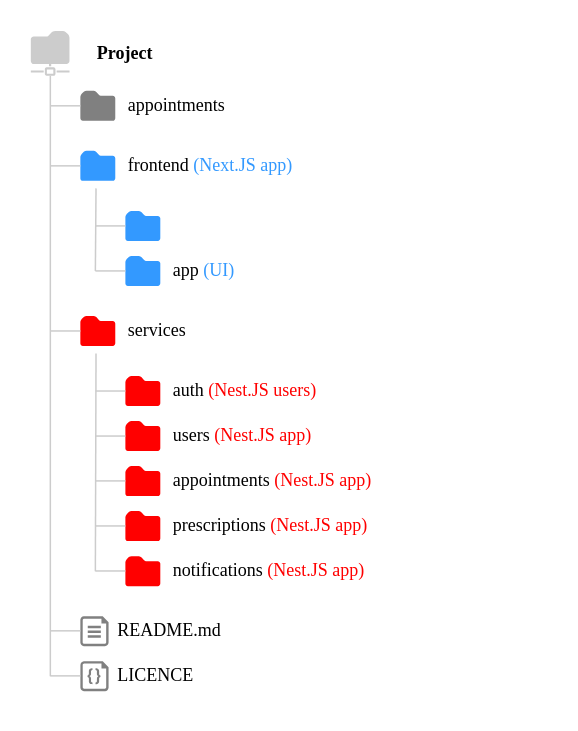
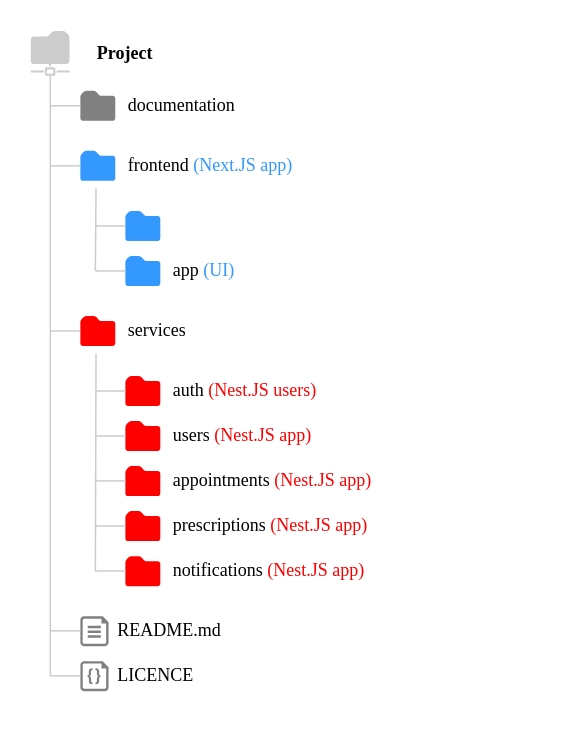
- <mxCell id="7" value="&lt;font face=&quot;Fira Code&quot;&gt;appointments&lt;/font&gt;" style="text;html=1;align=left;verticalAlign=middle;whiteSpace=wrap;rounded=0;" parent="2" vertex="1"><mxGeometry x="63" y="35" width="100" height="30" as="geometry" /></mxCell>
+ <mxCell id="7" value="&lt;font face=&quot;Fira Code&quot;&gt;documentation&lt;/font&gt;" style="text;html=1;align=left;verticalAlign=middle;whiteSpace=wrap;rounded=0;" parent="2" vertex="1"><mxGeometry x="63" y="35" width="100" height="30" as="geometry" /></mxCell>
